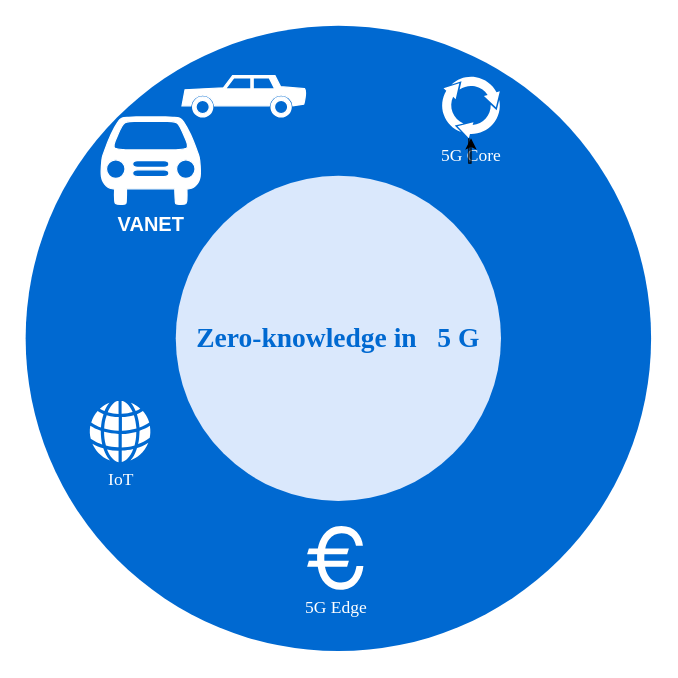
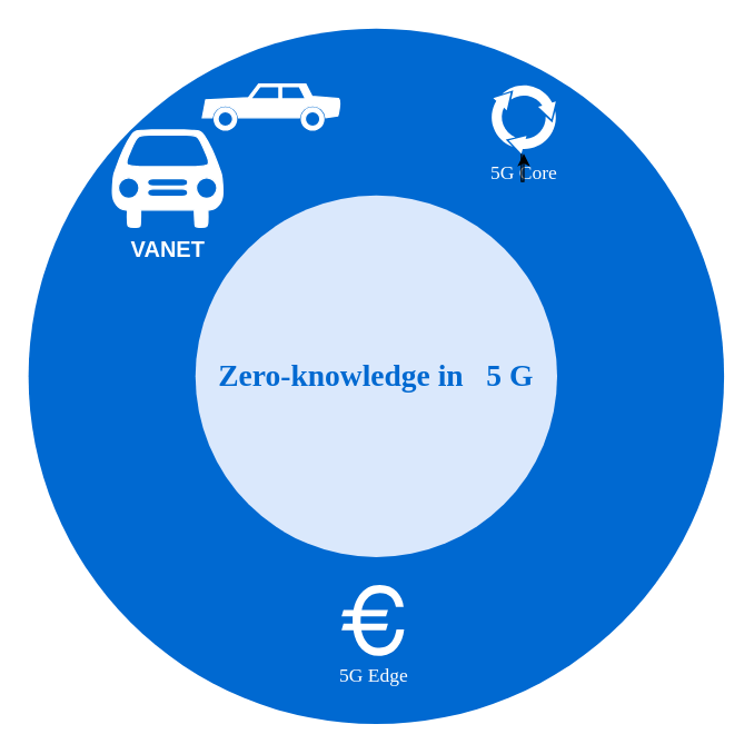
- <mxCell id="4" value="IoT" style="shadow=0;dashed=0;html=1;strokeColor=none;fillColor=#ffffff;labelPosition=center;verticalLabelPosition=bottom;verticalAlign=top;shape=mxgraph.office.concepts.globe_internet;rounded=0;comic=0;fontFamily=Verdana;fontSize=14;fontColor=#FFFFFF;" parent="1" vertex="1"><mxGeometry x="71" y="320" width="49" height="49" as="geometry" /></mxCell>
